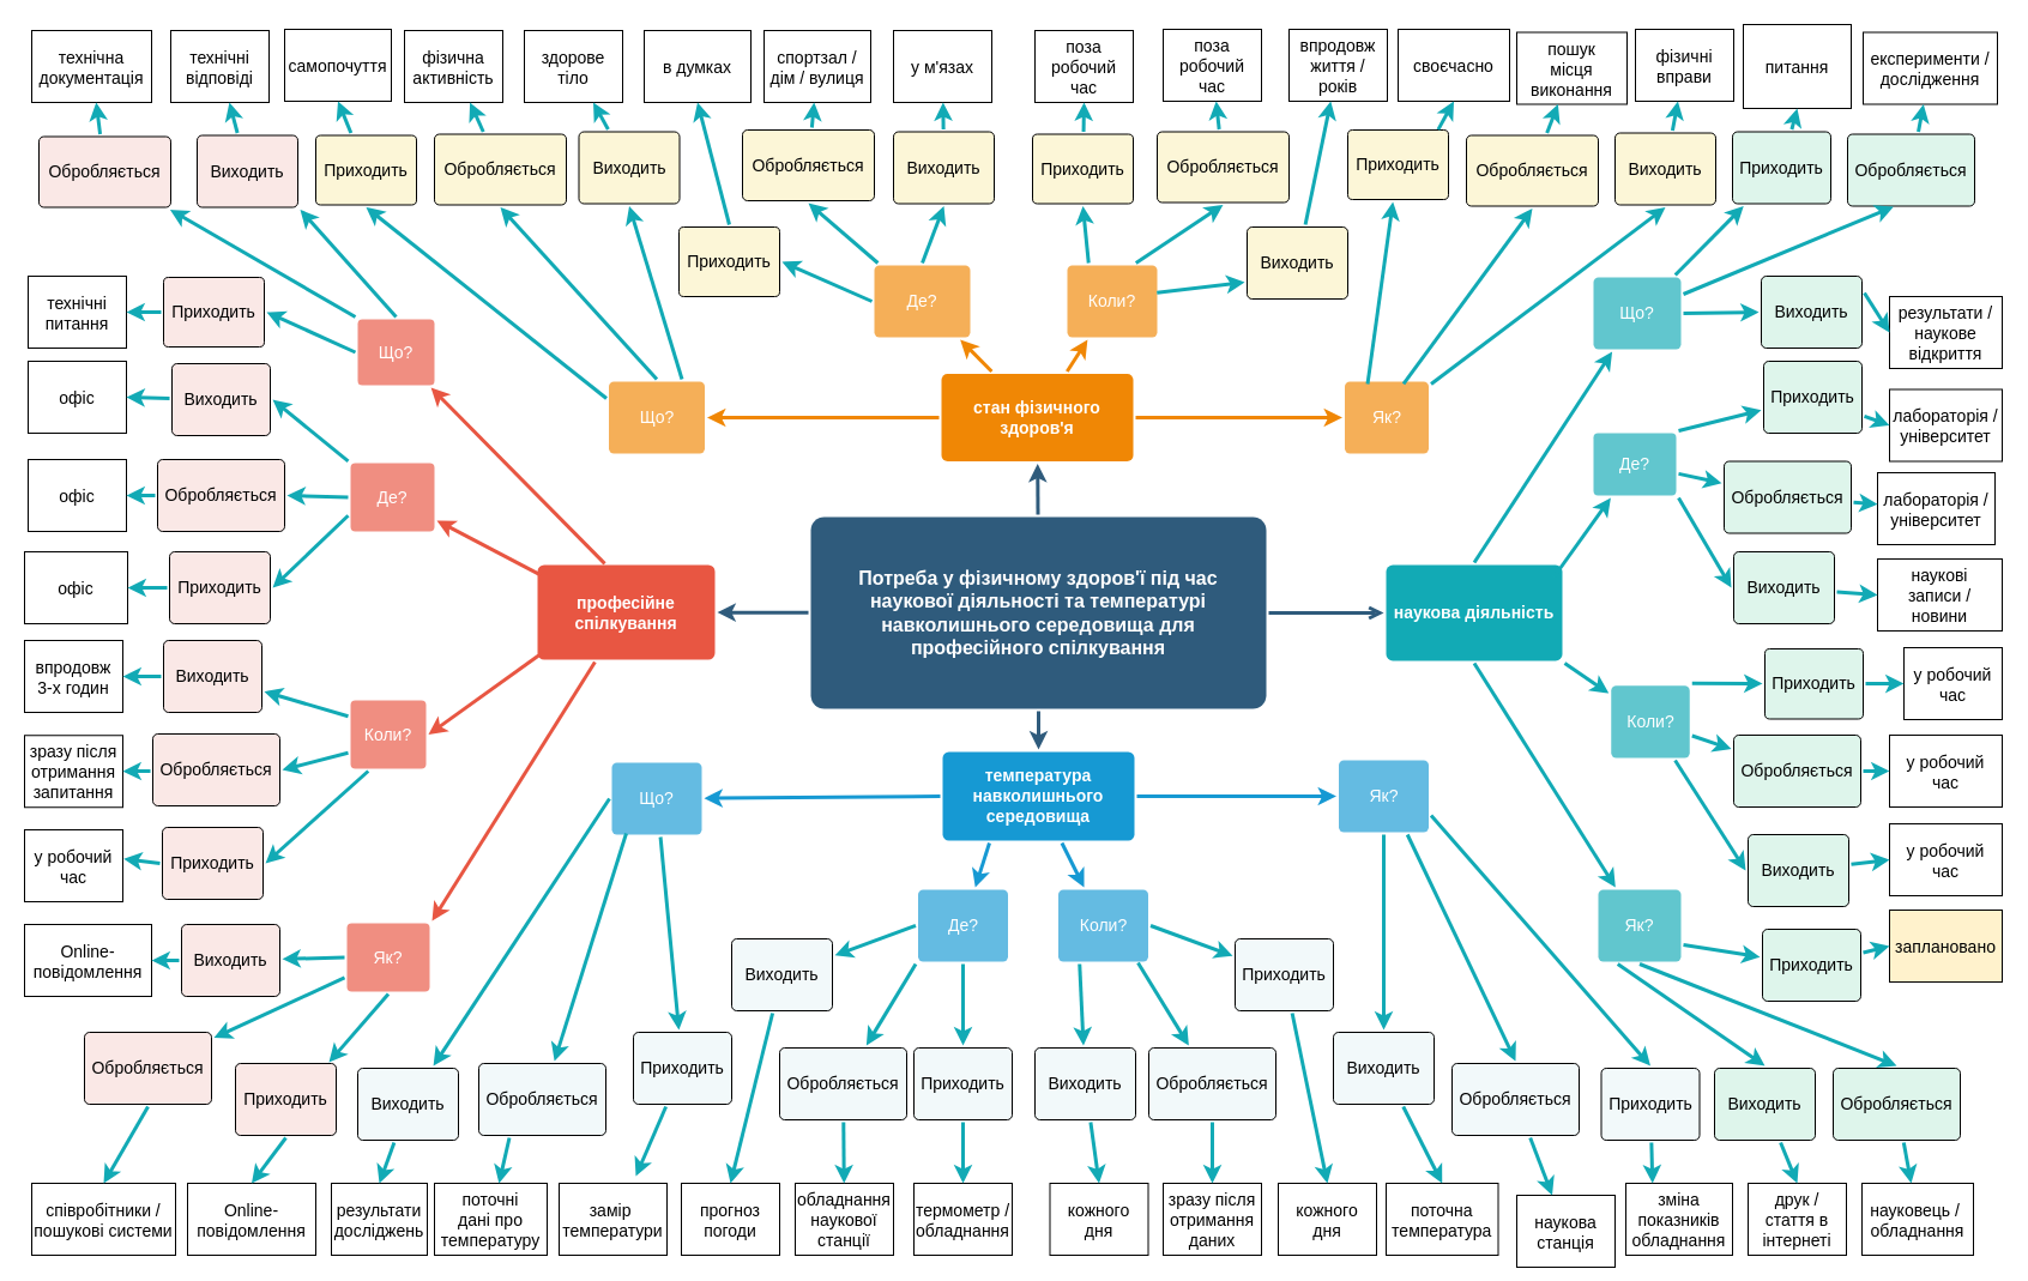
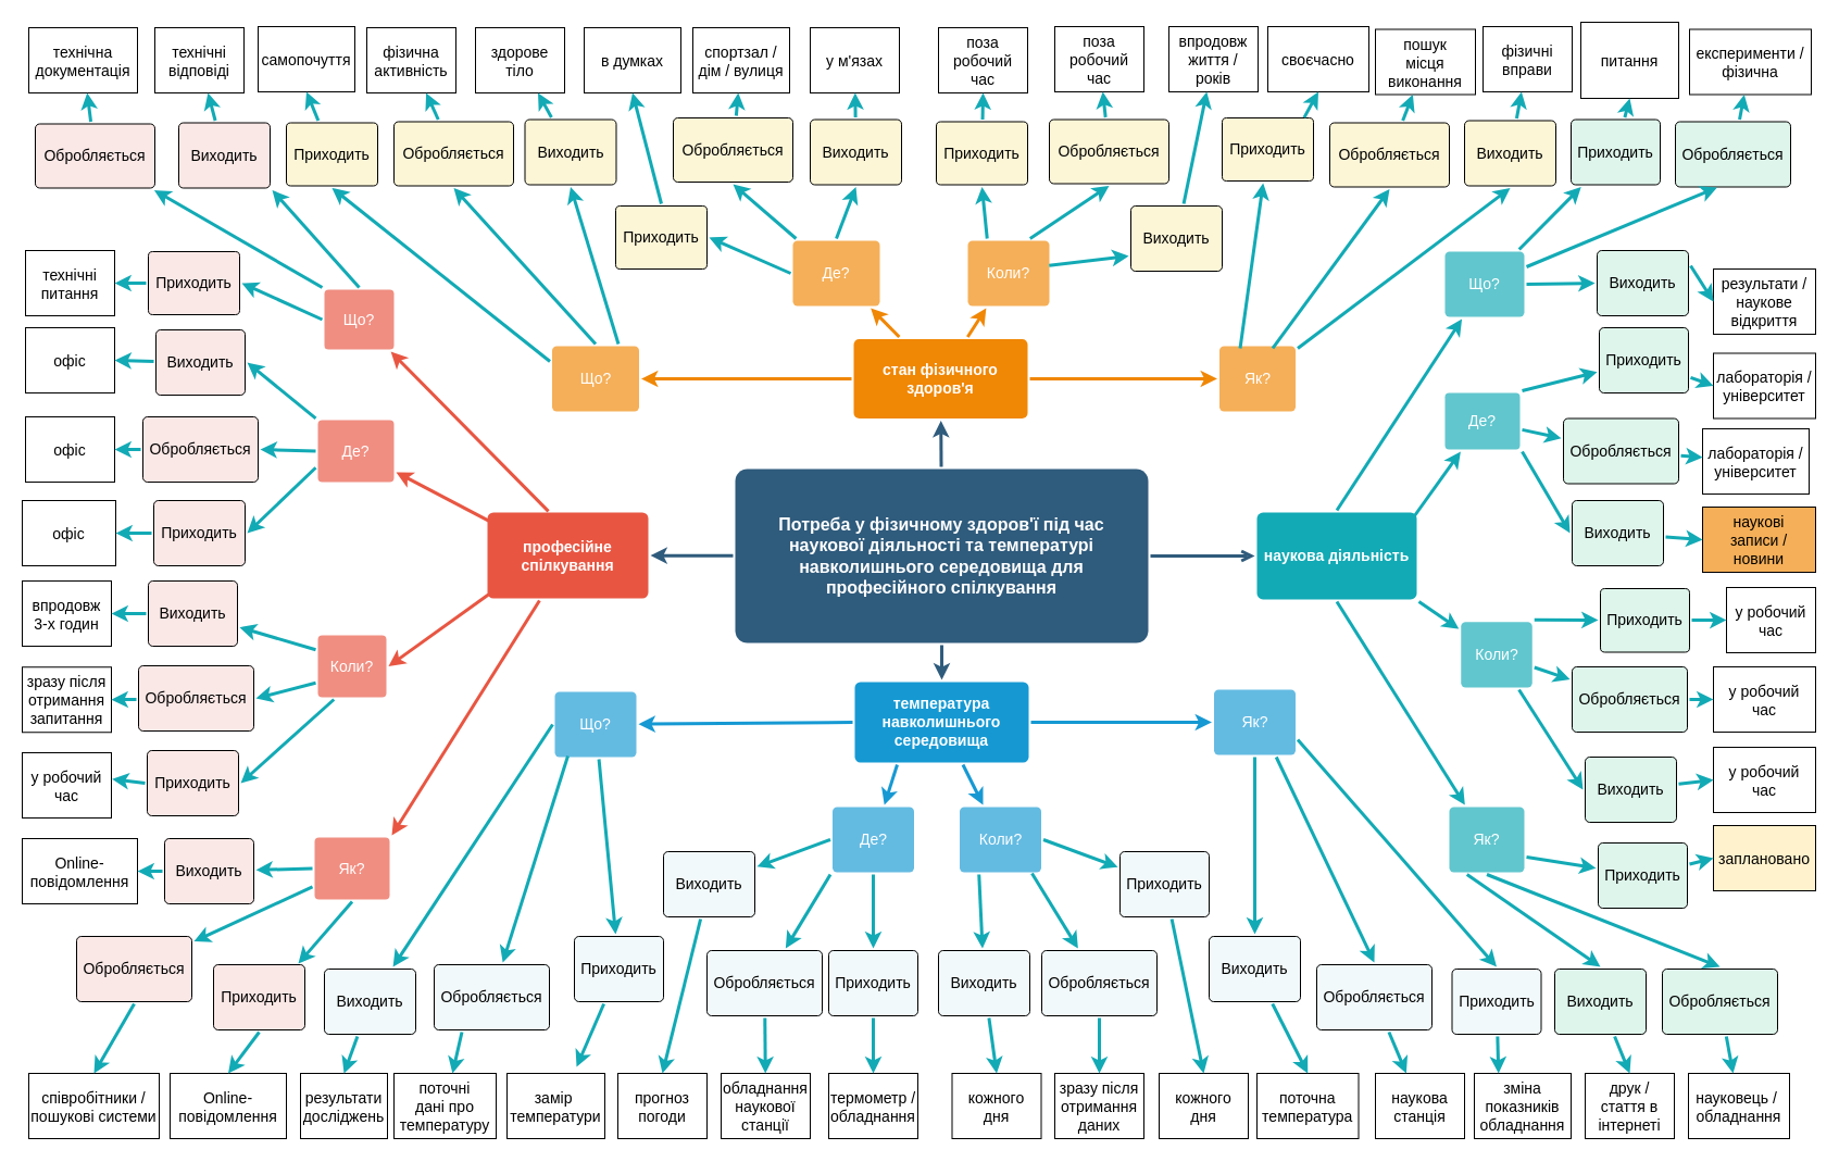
- <mxCell id="51" value="експерименти /&#10;дослідження" style="fontFamily=Helvetica;fontSize=14;" parent="1" vertex="1"><mxGeometry x="1554" y="26.5" width="112" height="60" as="geometry" /></mxCell>
+ <mxCell id="51" value="експерименти /&#10;фізична" style="fontFamily=Helvetica;fontSize=14;" parent="1" vertex="1"><mxGeometry x="1554" y="26.5" width="112" height="60" as="geometry" /></mxCell>
- <mxCell id="64" value="наукові &#10;записи /&#10;новини" style="fontFamily=Helvetica;fontSize=14;" parent="1" vertex="1"><mxGeometry x="1566" y="466" width="104" height="60" as="geometry" /></mxCell>
+ <mxCell id="64" value="наукові &#10;записи /&#10;новини" style="fontFamily=Helvetica;fontSize=14;fillColor=#f5af58;" parent="1" vertex="1"><mxGeometry x="1566" y="466" width="104" height="60" as="geometry" /></mxCell>
- <mxCell id="146" value="наукова&#10;станція" style="fontFamily=Helvetica;fontSize=14;" parent="1" vertex="1"><mxGeometry x="1265" y="997" width="82" height="60" as="geometry" /></mxCell>
+ <mxCell id="146" value="наукова&#10;станція" style="fontFamily=Helvetica;fontSize=14;" parent="1" vertex="1"><mxGeometry x="1265" y="987" width="82" height="60" as="geometry" /></mxCell>
